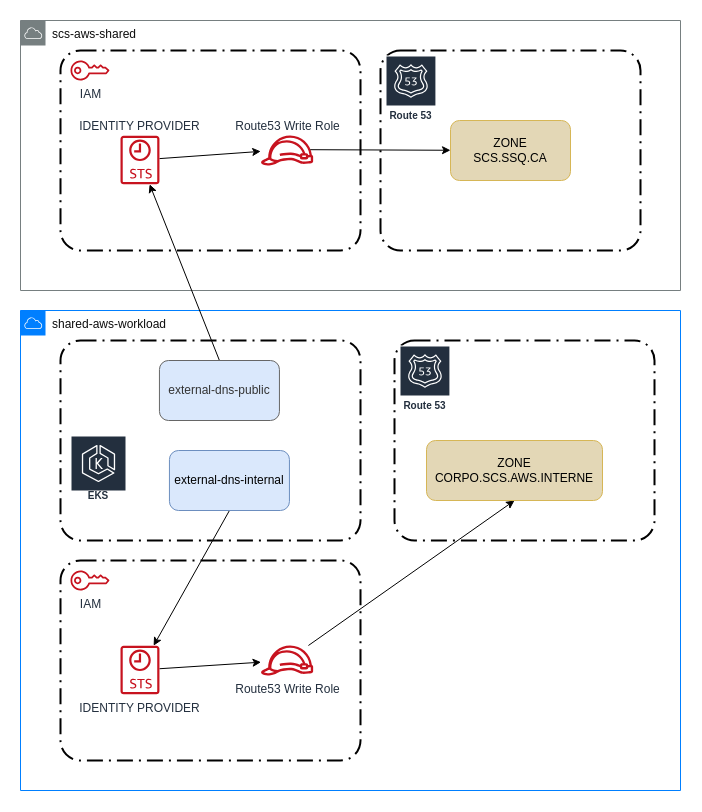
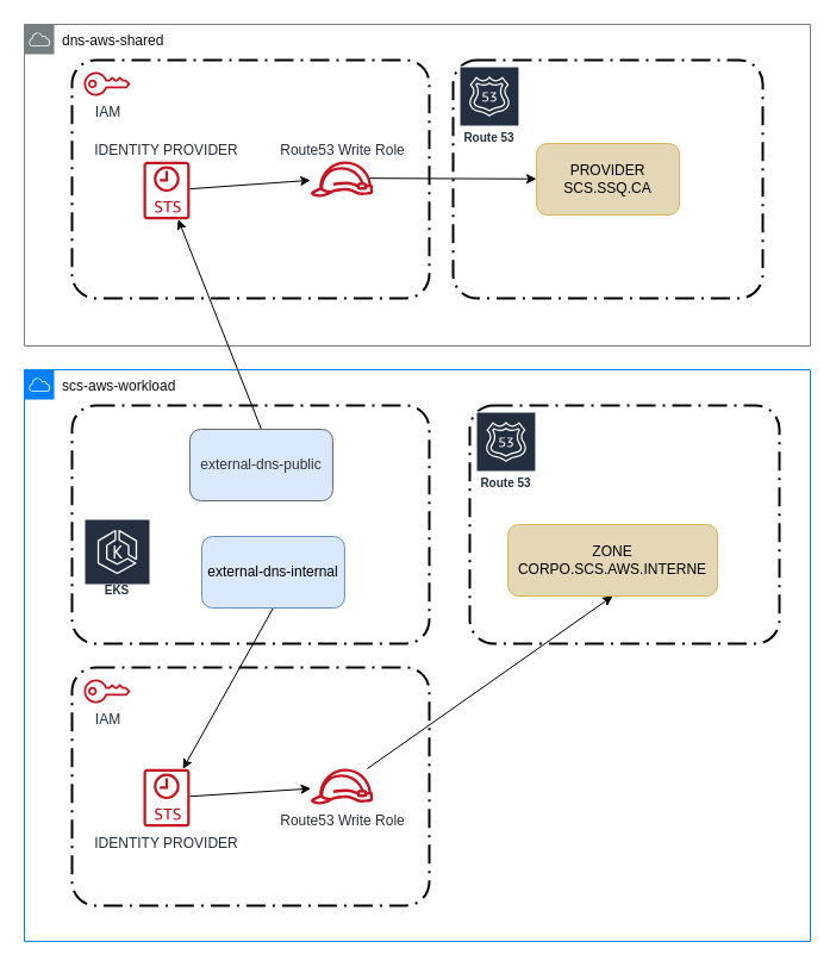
- <mxCell id="5" value="&lt;font color=&quot;#0d0d0d&quot;&gt;scs-aws-shared&lt;/font&gt;" style="outlineConnect=0;gradientColor=none;html=1;whiteSpace=wrap;fontSize=12;fontStyle=0;shape=mxgraph.aws4.group;grIcon=mxgraph.aws4.group_aws_cloud;fillColor=none;verticalAlign=top;align=left;spacingLeft=30;fontColor=#AAB7B8;dashed=0;strokeColor=#767F80;" vertex="1" parent="1"><mxGeometry x="20" y="20" width="660" height="270" as="geometry" /></mxCell>
+ <mxCell id="5" value="&lt;font color=&quot;#0d0d0d&quot;&gt;dns-aws-shared&lt;/font&gt;" style="outlineConnect=0;gradientColor=none;html=1;whiteSpace=wrap;fontSize=12;fontStyle=0;shape=mxgraph.aws4.group;grIcon=mxgraph.aws4.group_aws_cloud;fillColor=none;verticalAlign=top;align=left;spacingLeft=30;fontColor=#AAB7B8;dashed=0;strokeColor=#767F80;" vertex="1" parent="1"><mxGeometry x="20" y="20" width="660" height="270" as="geometry" /></mxCell>
- <mxCell id="12" value="ZONE&lt;br&gt;SCS.SSQ.CA" style="rounded=1;whiteSpace=wrap;html=1;strokeColor=#d6b656;fillColor=#E3D7B6;" vertex="1" parent="1"><mxGeometry x="450" y="120" width="120" height="60" as="geometry" /></mxCell>
+ <mxCell id="12" value="PROVIDER&lt;br&gt;SCS.SSQ.CA" style="rounded=1;whiteSpace=wrap;html=1;strokeColor=#d6b656;fillColor=#E3D7B6;" vertex="1" parent="1"><mxGeometry x="450" y="120" width="120" height="60" as="geometry" /></mxCell>
- <mxCell id="3" value="&lt;font color=&quot;#0d0d0d&quot;&gt;shared-aws-workload&lt;/font&gt;" style="outlineConnect=0;gradientColor=none;html=1;whiteSpace=wrap;fontSize=12;fontStyle=0;shape=mxgraph.aws4.group;grIcon=mxgraph.aws4.group_aws_cloud;fillColor=none;verticalAlign=top;align=left;spacingLeft=30;fontColor=#AAB7B8;dashed=0;strokeColor=#007FFF;" vertex="1" parent="1"><mxGeometry x="20" y="310" width="660" height="480" as="geometry" /></mxCell>
+ <mxCell id="3" value="&lt;font color=&quot;#0d0d0d&quot;&gt;scs-aws-workload&lt;/font&gt;" style="outlineConnect=0;gradientColor=none;html=1;whiteSpace=wrap;fontSize=12;fontStyle=0;shape=mxgraph.aws4.group;grIcon=mxgraph.aws4.group_aws_cloud;fillColor=none;verticalAlign=top;align=left;spacingLeft=30;fontColor=#AAB7B8;dashed=0;strokeColor=#007FFF;" vertex="1" parent="1"><mxGeometry x="20" y="310" width="660" height="480" as="geometry" /></mxCell>
